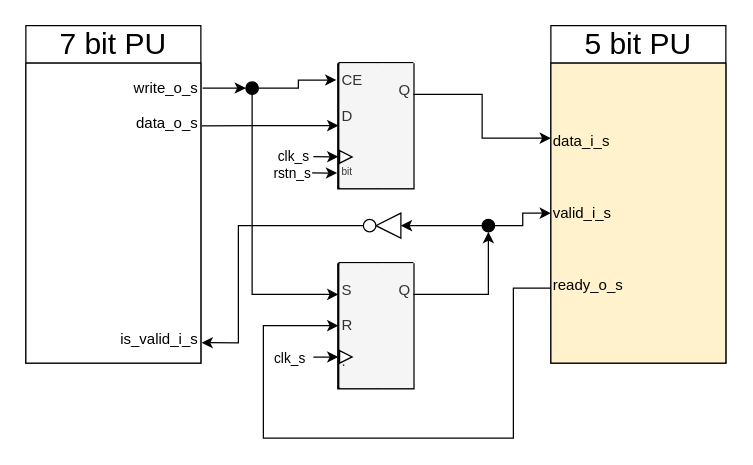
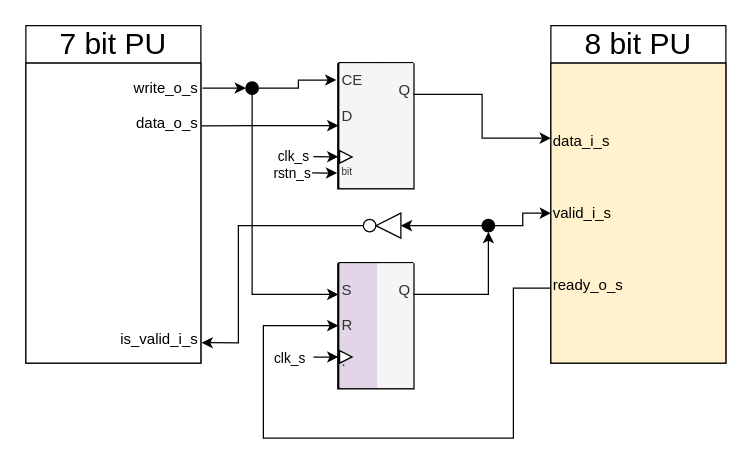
- <mxCell id="21" value="&lt;span style=&quot;font-size: 24px;&quot;&gt;5 bit PU&lt;/span&gt;" style="swimlane;fontStyle=0;childLayout=stackLayout;horizontal=1;startSize=30;horizontalStack=0;resizeParent=1;resizeParentMax=0;resizeLast=0;collapsible=1;marginBottom=0;whiteSpace=wrap;html=1;" vertex="1" parent="1"><mxGeometry x="440" y="20" width="140" height="270" as="geometry" /></mxCell>
+ <mxCell id="21" value="&lt;span style=&quot;font-size: 24px;&quot;&gt;8 bit PU&lt;/span&gt;" style="swimlane;fontStyle=0;childLayout=stackLayout;horizontal=1;startSize=30;horizontalStack=0;resizeParent=1;resizeParentMax=0;resizeLast=0;collapsible=1;marginBottom=0;whiteSpace=wrap;html=1;" vertex="1" parent="1"><mxGeometry x="440" y="20" width="140" height="270" as="geometry" /></mxCell>
- <mxCell id="14" value="&lt;div style=&quot;&quot;&gt;S&lt;/div&gt;&lt;div style=&quot;&quot;&gt;&lt;br&gt;R&lt;br&gt;&lt;br&gt;.&lt;/div&gt;" style="rounded=0;whiteSpace=wrap;html=1;align=left;strokeColor=none;fillColor=#f5f5f5;fontColor=#333333;" vertex="1" parent="12"><mxGeometry x="1" width="30" height="100" as="geometry" /></mxCell>
+ <mxCell id="14" value="&lt;div style=&quot;&quot;&gt;S&lt;/div&gt;&lt;div style=&quot;&quot;&gt;&lt;br&gt;R&lt;br&gt;&lt;br&gt;.&lt;/div&gt;" style="rounded=0;whiteSpace=wrap;html=1;align=left;strokeColor=none;fillColor=#e1d5e7;fontColor=#333333;" vertex="1" parent="12"><mxGeometry x="1" width="30" height="100" as="geometry" /></mxCell>
